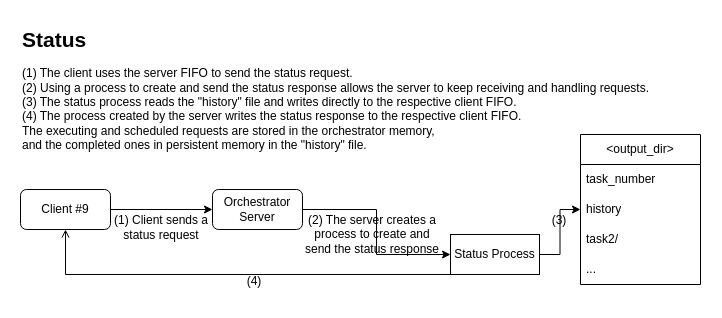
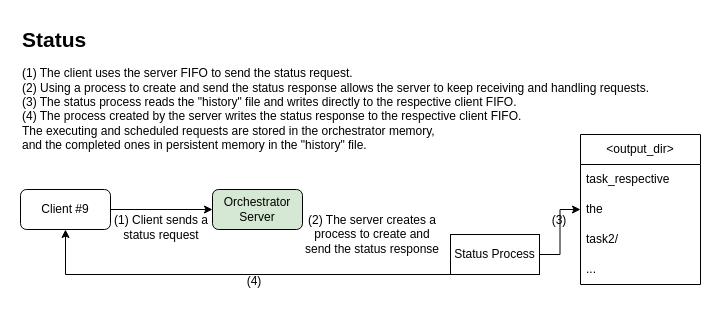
- <mxCell id="6" value="task_number" style="text;strokeColor=none;fillColor=none;align=left;verticalAlign=middle;spacingLeft=4;spacingRight=4;overflow=hidden;points=[[0,0.5],[1,0.5]];portConstraint=eastwest;rotatable=0;whiteSpace=wrap;html=1;" parent="5" vertex="1"><mxGeometry y="30" width="120" height="30" as="geometry" /></mxCell>
+ <mxCell id="6" value="task_respective" style="text;strokeColor=none;fillColor=none;align=left;verticalAlign=middle;spacingLeft=4;spacingRight=4;overflow=hidden;points=[[0,0.5],[1,0.5]];portConstraint=eastwest;rotatable=0;whiteSpace=wrap;html=1;" parent="5" vertex="1"><mxGeometry y="30" width="120" height="30" as="geometry" /></mxCell>
- <mxCell id="16" value="Orchestrator&lt;br&gt;Server" style="rounded=1;whiteSpace=wrap;html=1;" vertex="1" parent="1"><mxGeometry x="212" y="189" width="90" height="40" as="geometry" /></mxCell>
+ <mxCell id="16" value="Orchestrator&lt;br&gt;Server" style="rounded=1;whiteSpace=wrap;html=1;fillColor=#d5e8d4;" vertex="1" parent="1"><mxGeometry x="212" y="189" width="90" height="40" as="geometry" /></mxCell>
- <mxCell id="7" value="history" style="text;strokeColor=none;fillColor=none;align=left;verticalAlign=middle;spacingLeft=4;spacingRight=4;overflow=hidden;points=[[0,0.5],[1,0.5]];portConstraint=eastwest;rotatable=0;whiteSpace=wrap;html=1;" parent="5" vertex="1"><mxGeometry y="60" width="120" height="30" as="geometry" /></mxCell>
+ <mxCell id="7" value="the" style="text;strokeColor=none;fillColor=none;align=left;verticalAlign=middle;spacingLeft=4;spacingRight=4;overflow=hidden;points=[[0,0.5],[1,0.5]];portConstraint=eastwest;rotatable=0;whiteSpace=wrap;html=1;" parent="5" vertex="1"><mxGeometry y="60" width="120" height="30" as="geometry" /></mxCell>
- <mxCell id="15" style="edgeStyle=orthogonalEdgeStyle;rounded=0;orthogonalLoop=1;jettySize=auto;html=1;exitX=1;exitY=0.5;exitDx=0;exitDy=0;entryX=0;entryY=0.5;entryDx=0;entryDy=0;" edge="1" parent="1" source="16" target="13"><mxGeometry relative="1" as="geometry" /></mxCell>
- <mxCell id="11" style="edgeStyle=orthogonalEdgeStyle;rounded=0;orthogonalLoop=1;jettySize=auto;html=1;exitX=0.5;exitY=1;exitDx=0;exitDy=0;entryX=0.5;entryY=1;entryDx=0;entryDy=0;endArrow=open;" edge="1" parent="1" source="13" target="3"><mxGeometry relative="1" as="geometry"><Array as="points"><mxPoint x="495" y="274" /><mxPoint x="65" y="274" /></Array></mxGeometry></mxCell>
+ <mxCell id="11" style="edgeStyle=orthogonalEdgeStyle;rounded=0;orthogonalLoop=1;jettySize=auto;html=1;exitX=0.5;exitY=1;exitDx=0;exitDy=0;entryX=0.5;entryY=1;entryDx=0;entryDy=0;" edge="1" parent="1" source="13" target="3"><mxGeometry relative="1" as="geometry"><Array as="points"><mxPoint x="495" y="274" /><mxPoint x="65" y="274" /></Array></mxGeometry></mxCell>
